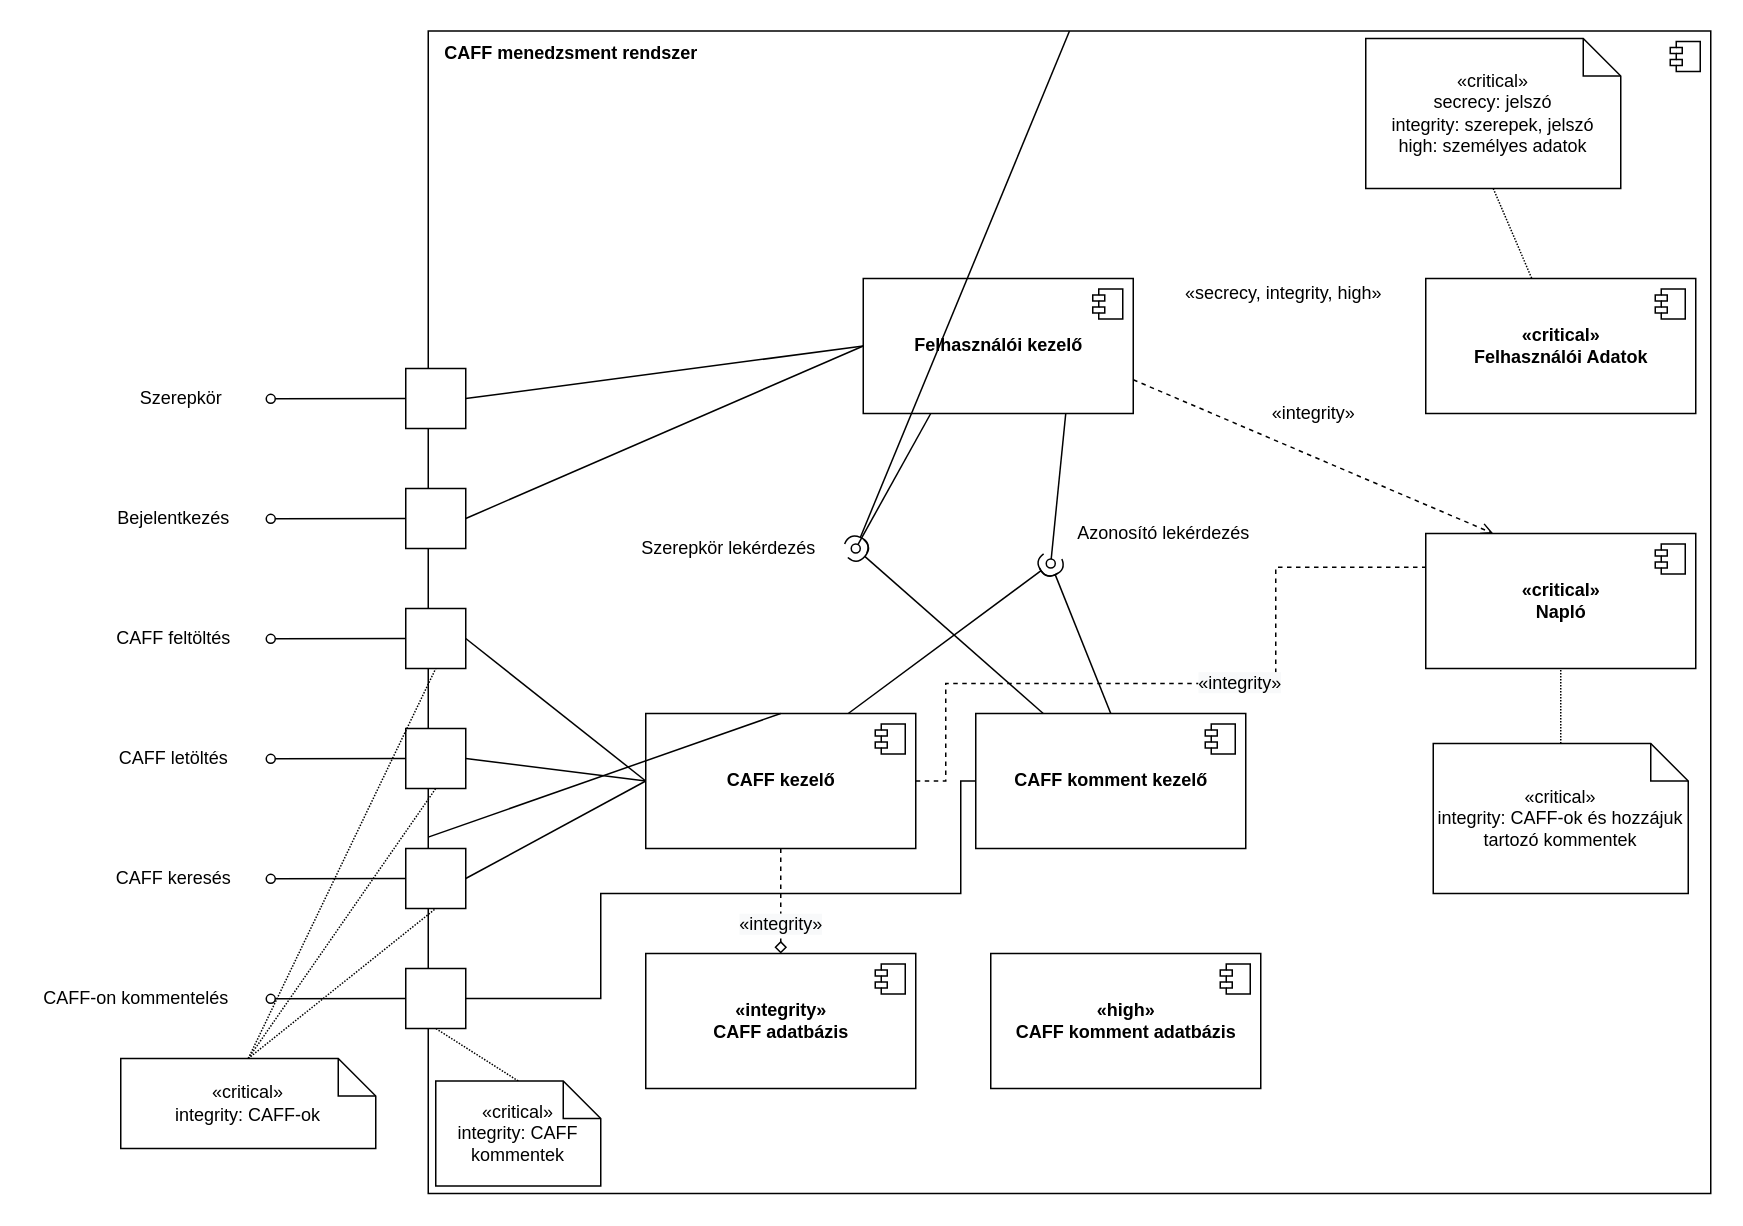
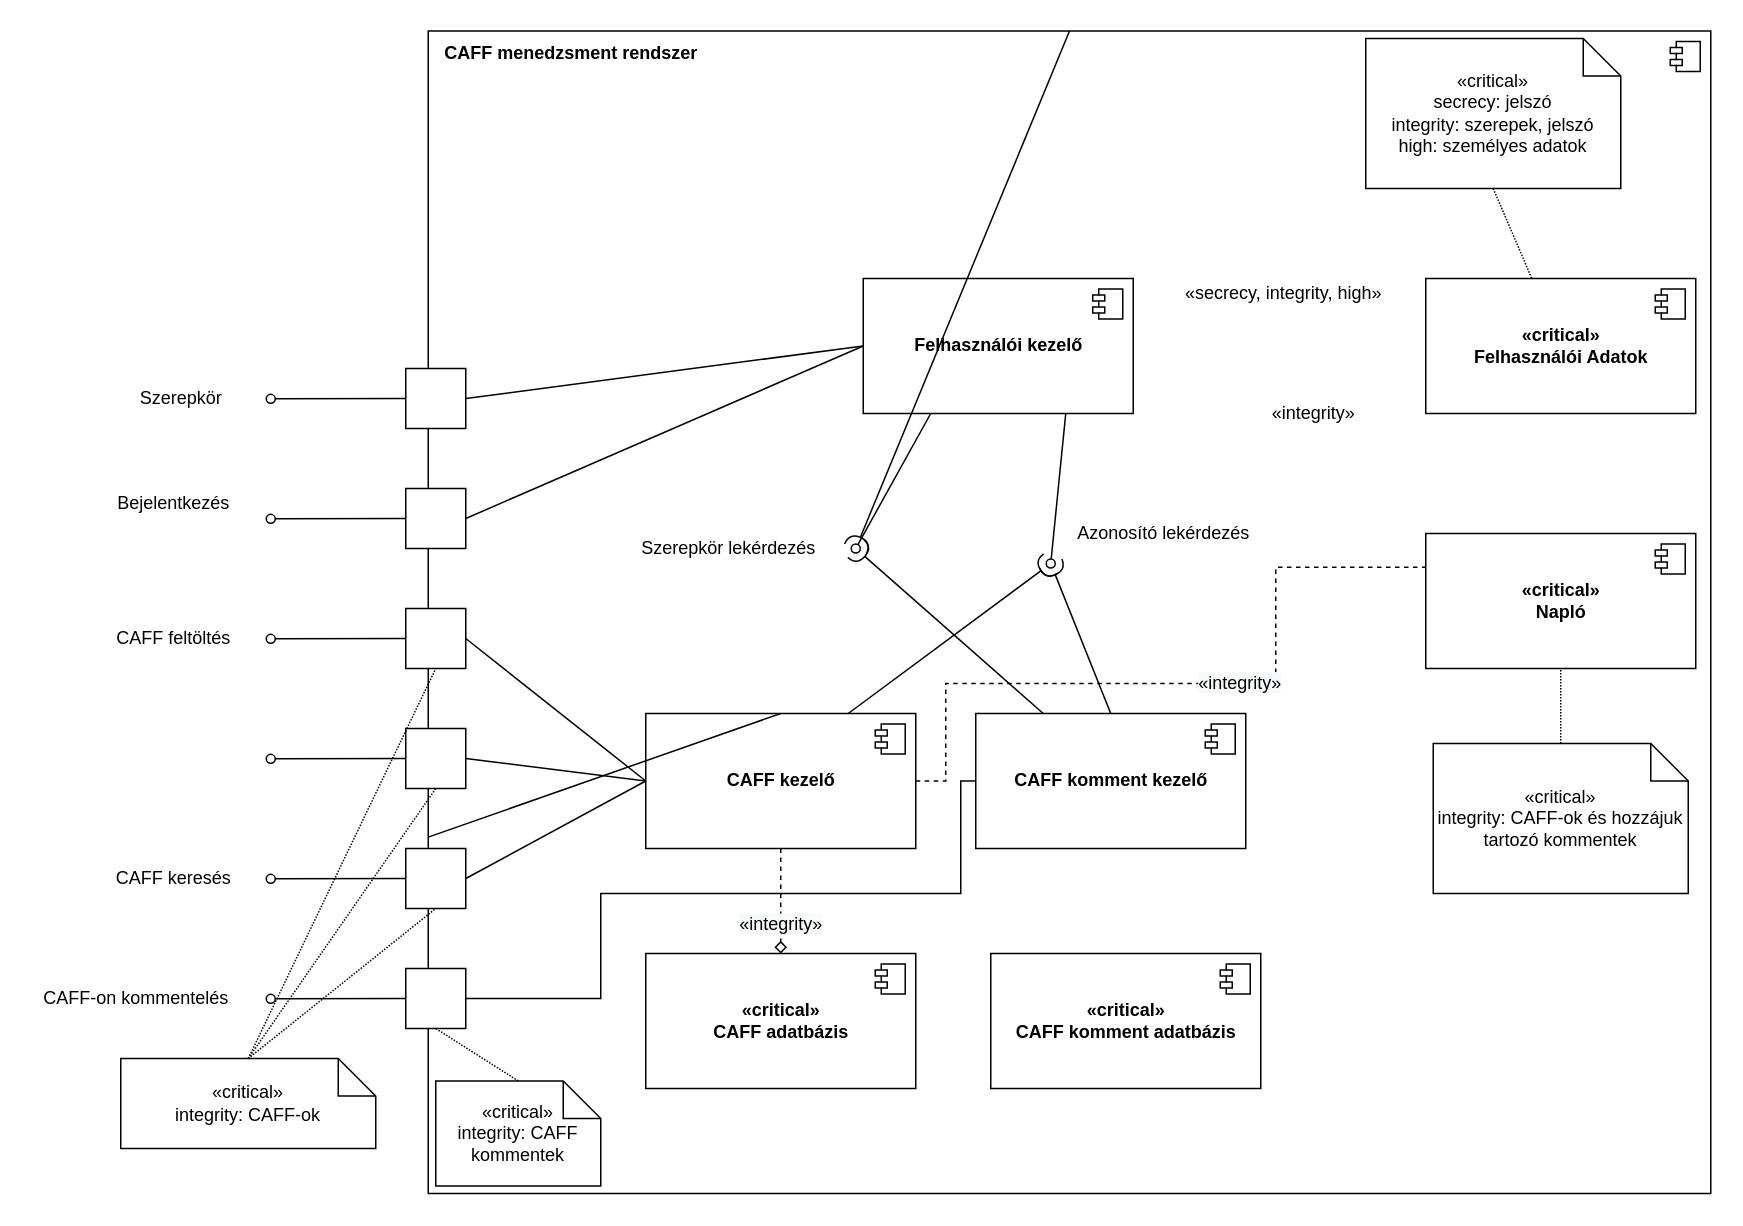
- <mxCell id="5" style="rounded=0;orthogonalLoop=1;jettySize=auto;html=1;exitX=1;exitY=0.75;exitDx=0;exitDy=0;entryX=0.25;entryY=0;entryDx=0;entryDy=0;dashed=1;endArrow=open;endFill=0;" parent="1" source="6" target="30" edge="1"><mxGeometry relative="1" as="geometry" /></mxCell>
- <mxCell id="52" value="Bejelentkezés" style="text;html=1;align=center;verticalAlign=middle;resizable=0;points=[];autosize=1;strokeColor=none;fillColor=none;" parent="1" vertex="1"><mxGeometry x="70" y="335" width="90" height="20" as="geometry" /></mxCell>
+ <mxCell id="52" value="Bejelentkezés" style="text;html=1;align=center;verticalAlign=middle;resizable=0;points=[];autosize=1;strokeColor=none;fillColor=none;" parent="1" vertex="1"><mxGeometry x="70" y="325" width="90" height="20" as="geometry" /></mxCell>
- <mxCell id="54" value="CAFF letöltés" style="text;html=1;align=center;verticalAlign=middle;resizable=0;points=[];autosize=1;strokeColor=none;fillColor=none;" parent="1" vertex="1"><mxGeometry x="70" y="495" width="90" height="20" as="geometry" /></mxCell>
- <mxCell id="23" value="«integrity»&lt;br&gt;CAFF adatbázis" style="html=1;dropTarget=0;fontStyle=1" parent="1" vertex="1"><mxGeometry x="430" y="635" width="180" height="90" as="geometry" /></mxCell>
+ <mxCell id="23" value="«critical»&lt;br&gt;CAFF adatbázis" style="html=1;dropTarget=0;fontStyle=1" parent="1" vertex="1"><mxGeometry x="430" y="635" width="180" height="90" as="geometry" /></mxCell>
- <mxCell id="25" value="«high»&lt;br&gt;CAFF komment adatbázis" style="html=1;dropTarget=0;fontStyle=1" parent="1" vertex="1"><mxGeometry x="660" y="635" width="180" height="90" as="geometry" /></mxCell>
+ <mxCell id="25" value="«critical»&lt;br&gt;CAFF komment adatbázis" style="html=1;dropTarget=0;fontStyle=1" parent="1" vertex="1"><mxGeometry x="660" y="635" width="180" height="90" as="geometry" /></mxCell>
